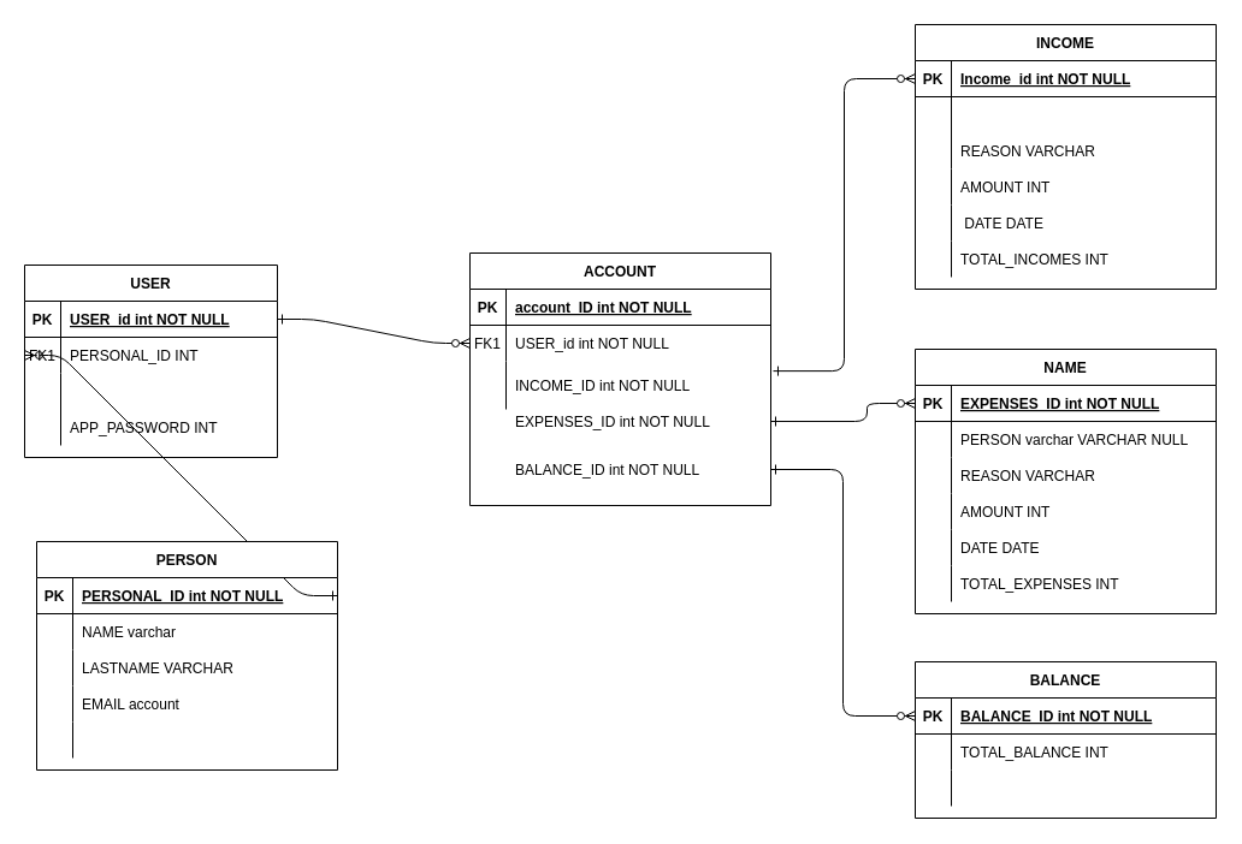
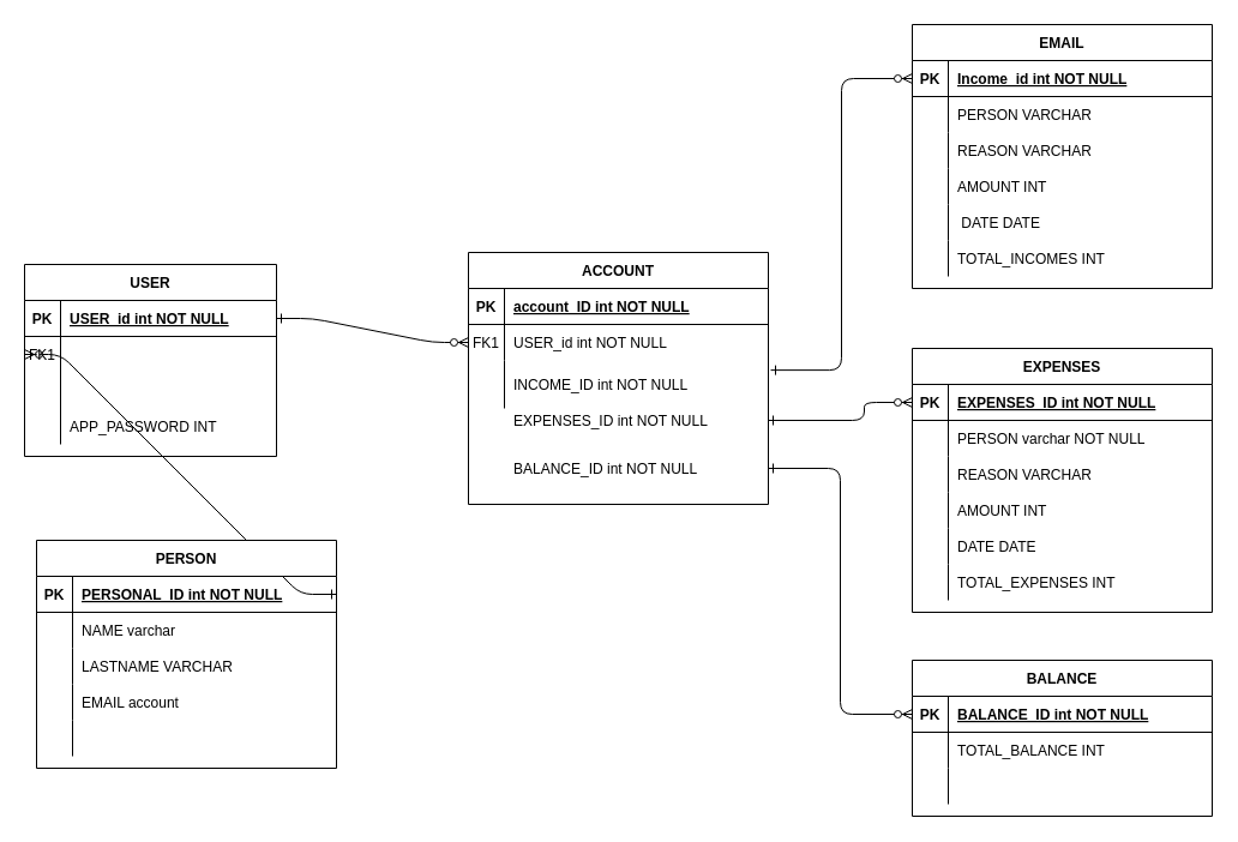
- <mxCell id="43" value="INCOME" style="shape=table;startSize=30;container=1;collapsible=1;childLayout=tableLayout;fixedRows=1;rowLines=0;fontStyle=1;align=center;resizeLast=1;" vertex="1" parent="1"><mxGeometry x="760" y="20" width="250" height="220" as="geometry" /></mxCell>
+ <mxCell id="43" value="EMAIL" style="shape=table;startSize=30;container=1;collapsible=1;childLayout=tableLayout;fixedRows=1;rowLines=0;fontStyle=1;align=center;resizeLast=1;" vertex="1" parent="1"><mxGeometry x="760" y="20" width="250" height="220" as="geometry" /></mxCell>
+ <mxCell id="49" value="PERSON VARCHAR" style="shape=partialRectangle;overflow=hidden;connectable=0;fillColor=none;top=0;left=0;bottom=0;right=0;align=left;spacingLeft=6;" vertex="1" parent="47"><mxGeometry x="30" width="220" height="30" as="geometry" /></mxCell>
- <mxCell id="27" value="PERSONAL_ID INT" style="shape=partialRectangle;overflow=hidden;connectable=0;fillColor=none;top=0;left=0;bottom=0;right=0;align=left;spacingLeft=6;" parent="25" vertex="1"><mxGeometry x="30" width="180" height="30" as="geometry" /></mxCell>
- <mxCell id="66" value="NAME" style="shape=table;startSize=30;container=1;collapsible=1;childLayout=tableLayout;fixedRows=1;rowLines=0;fontStyle=1;align=center;resizeLast=1;" parent="1" vertex="1"><mxGeometry x="760" y="290" width="250" height="220" as="geometry" /></mxCell>
+ <mxCell id="66" value="EXPENSES" style="shape=table;startSize=30;container=1;collapsible=1;childLayout=tableLayout;fixedRows=1;rowLines=0;fontStyle=1;align=center;resizeLast=1;" parent="1" vertex="1"><mxGeometry x="760" y="290" width="250" height="220" as="geometry" /></mxCell>
- <mxCell id="72" value="PERSON varchar VARCHAR NULL" style="shape=partialRectangle;overflow=hidden;connectable=0;fillColor=none;top=0;left=0;bottom=0;right=0;align=left;spacingLeft=6;" parent="70" vertex="1"><mxGeometry x="30" width="220" height="30" as="geometry" /></mxCell>
+ <mxCell id="72" value="PERSON varchar NOT NULL" style="shape=partialRectangle;overflow=hidden;connectable=0;fillColor=none;top=0;left=0;bottom=0;right=0;align=left;spacingLeft=6;" parent="70" vertex="1"><mxGeometry x="30" width="220" height="30" as="geometry" /></mxCell>
